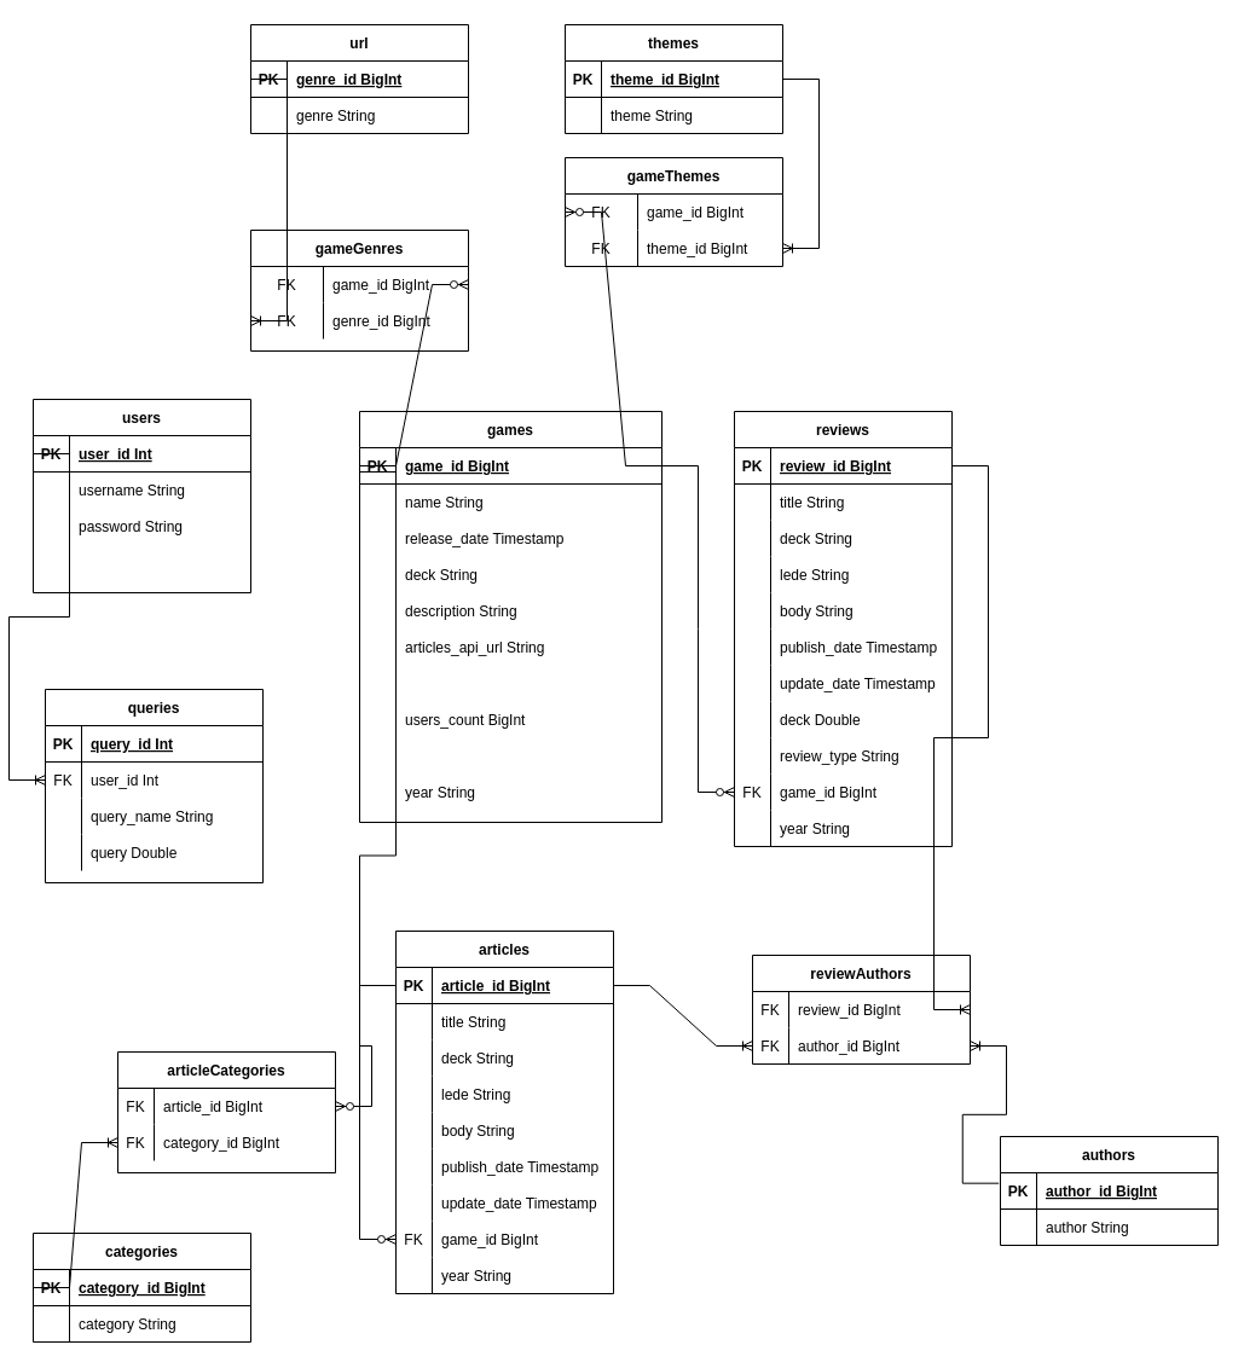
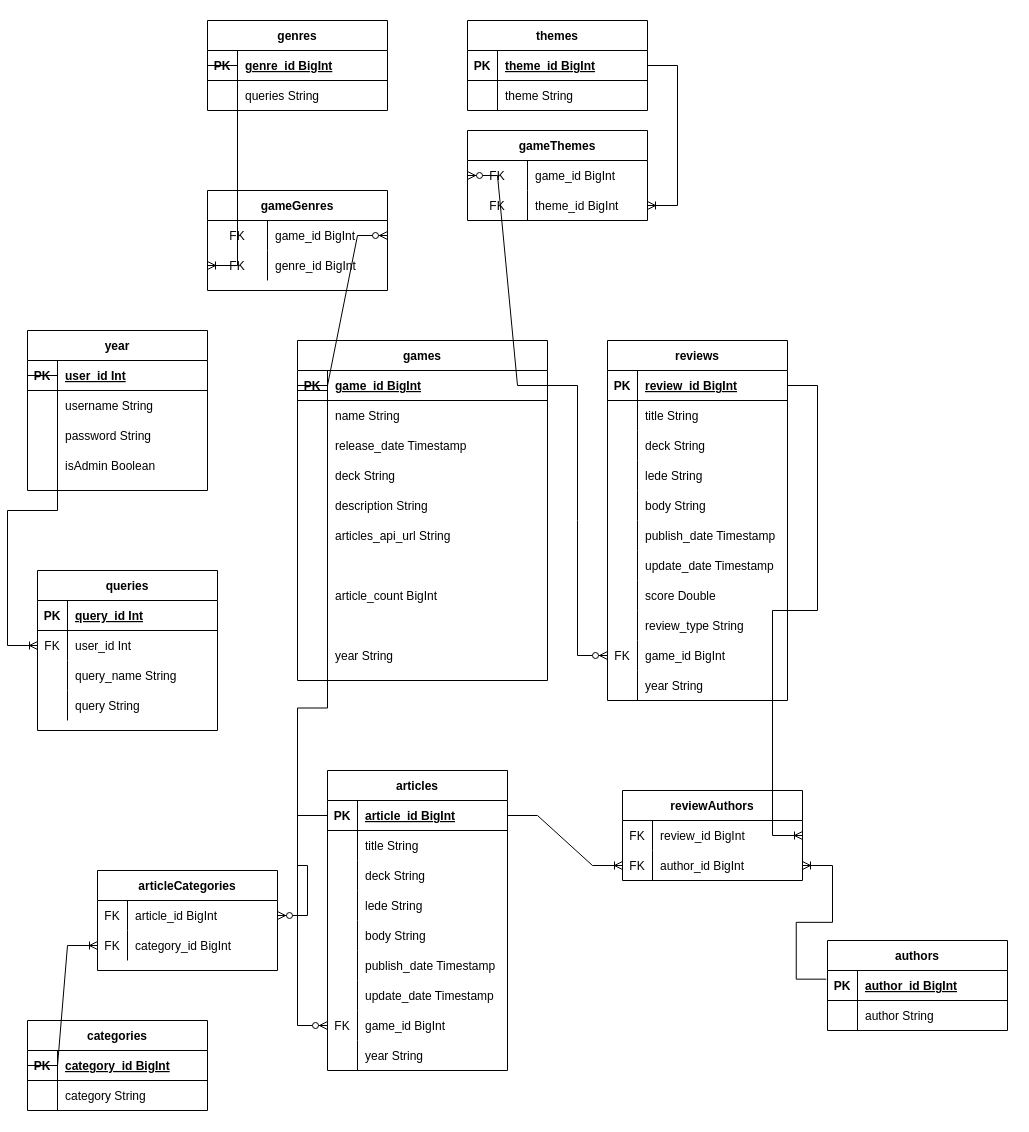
- <mxCell id="58" value="url" style="shape=table;startSize=30;container=1;collapsible=1;childLayout=tableLayout;fixedRows=1;rowLines=0;fontStyle=1;align=center;resizeLast=1;" parent="1" vertex="1"><mxGeometry x="200" y="20" width="180" height="90" as="geometry" /></mxCell>
+ <mxCell id="58" value="genres" style="shape=table;startSize=30;container=1;collapsible=1;childLayout=tableLayout;fixedRows=1;rowLines=0;fontStyle=1;align=center;resizeLast=1;" parent="1" vertex="1"><mxGeometry x="200" y="20" width="180" height="90" as="geometry" /></mxCell>
- <mxCell id="64" value="genre String" style="shape=partialRectangle;connectable=0;fillColor=none;top=0;left=0;bottom=0;right=0;align=left;spacingLeft=6;overflow=hidden;" parent="62" vertex="1"><mxGeometry x="30" width="150" height="30" as="geometry"><mxRectangle width="150" height="30" as="alternateBounds" /></mxGeometry></mxCell>
+ <mxCell id="64" value="queries String" style="shape=partialRectangle;connectable=0;fillColor=none;top=0;left=0;bottom=0;right=0;align=left;spacingLeft=6;overflow=hidden;" parent="62" vertex="1"><mxGeometry x="30" width="150" height="30" as="geometry"><mxRectangle width="150" height="30" as="alternateBounds" /></mxGeometry></mxCell>
- <mxCell id="31" value="users" style="shape=table;startSize=30;container=1;collapsible=1;childLayout=tableLayout;fixedRows=1;rowLines=0;fontStyle=1;align=center;resizeLast=1;" parent="1" vertex="1"><mxGeometry x="20" y="330" width="180" height="160" as="geometry" /></mxCell>
+ <mxCell id="31" value="year" style="shape=table;startSize=30;container=1;collapsible=1;childLayout=tableLayout;fixedRows=1;rowLines=0;fontStyle=1;align=center;resizeLast=1;" parent="1" vertex="1"><mxGeometry x="20" y="330" width="180" height="160" as="geometry" /></mxCell>
+ <mxCell id="43" value="isAdmin Boolean" style="shape=partialRectangle;connectable=0;fillColor=none;top=0;left=0;bottom=0;right=0;align=left;spacingLeft=6;overflow=hidden;" parent="41" vertex="1"><mxGeometry x="30" width="150" height="30" as="geometry"><mxRectangle width="150" height="30" as="alternateBounds" /></mxGeometry></mxCell>
- <mxCell id="25" value="users_count BigInt" style="shape=partialRectangle;connectable=0;fillColor=none;top=0;left=0;bottom=0;right=0;align=left;spacingLeft=6;overflow=hidden;" parent="23" vertex="1"><mxGeometry x="30" width="220" height="30" as="geometry"><mxRectangle width="220" height="30" as="alternateBounds" /></mxGeometry></mxCell>
+ <mxCell id="25" value="article_count BigInt" style="shape=partialRectangle;connectable=0;fillColor=none;top=0;left=0;bottom=0;right=0;align=left;spacingLeft=6;overflow=hidden;" parent="23" vertex="1"><mxGeometry x="30" width="220" height="30" as="geometry"><mxRectangle width="220" height="30" as="alternateBounds" /></mxGeometry></mxCell>
- <mxCell id="114" value="deck Double" style="shape=partialRectangle;connectable=0;fillColor=none;top=0;left=0;bottom=0;right=0;align=left;spacingLeft=6;overflow=hidden;" parent="112" vertex="1"><mxGeometry x="30" width="150" height="30" as="geometry"><mxRectangle width="150" height="30" as="alternateBounds" /></mxGeometry></mxCell>
+ <mxCell id="114" value="score Double" style="shape=partialRectangle;connectable=0;fillColor=none;top=0;left=0;bottom=0;right=0;align=left;spacingLeft=6;overflow=hidden;" parent="112" vertex="1"><mxGeometry x="30" width="150" height="30" as="geometry"><mxRectangle width="150" height="30" as="alternateBounds" /></mxGeometry></mxCell>
- <mxCell id="56" value="query Double" style="shape=partialRectangle;connectable=0;fillColor=none;top=0;left=0;bottom=0;right=0;align=left;spacingLeft=6;overflow=hidden;" parent="54" vertex="1"><mxGeometry x="30" width="150" height="30" as="geometry"><mxRectangle width="150" height="30" as="alternateBounds" /></mxGeometry></mxCell>
+ <mxCell id="56" value="query String" style="shape=partialRectangle;connectable=0;fillColor=none;top=0;left=0;bottom=0;right=0;align=left;spacingLeft=6;overflow=hidden;" parent="54" vertex="1"><mxGeometry x="30" width="150" height="30" as="geometry"><mxRectangle width="150" height="30" as="alternateBounds" /></mxGeometry></mxCell>
